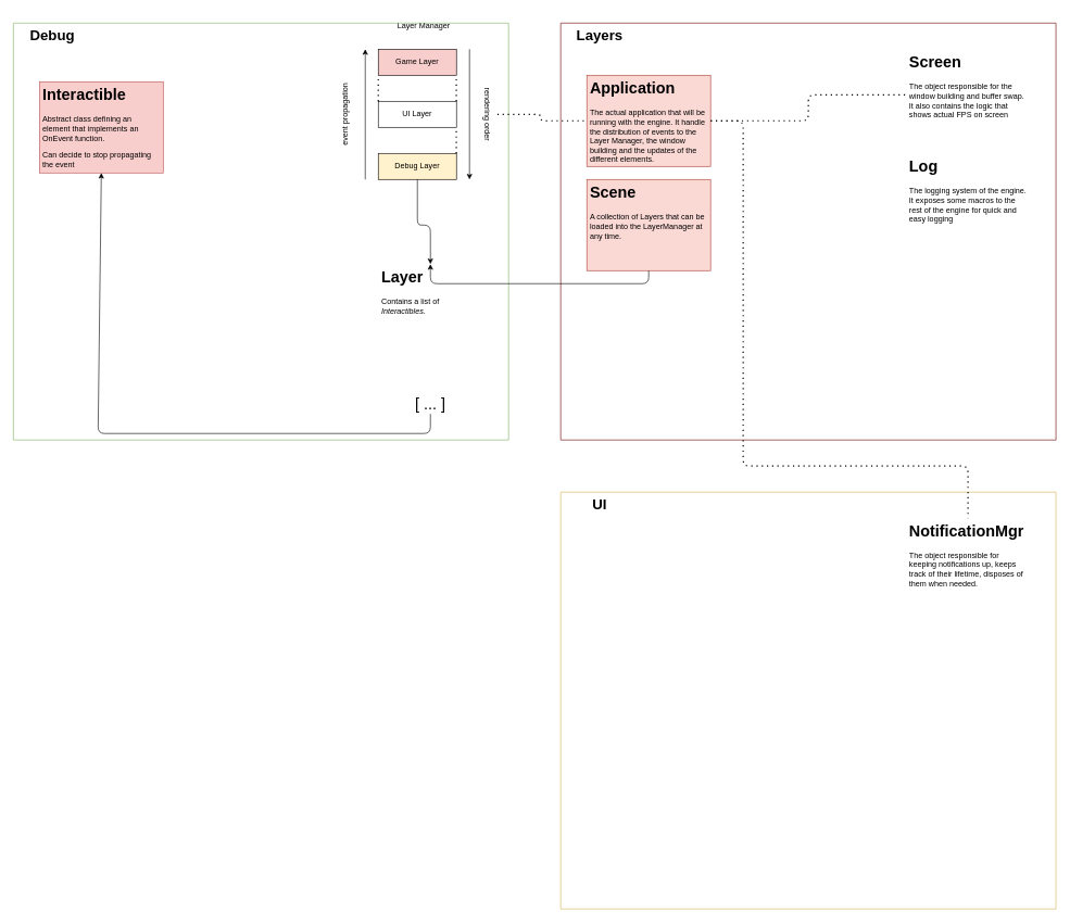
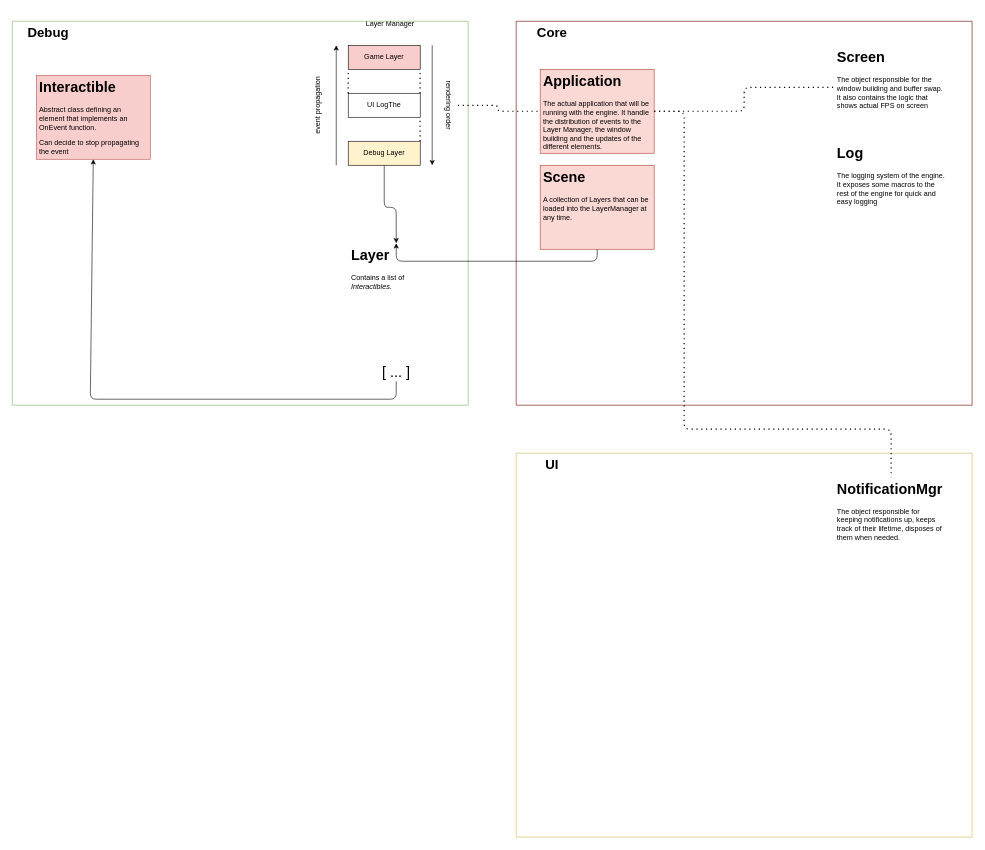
- <mxCell id="24" value="Layers" style="text;html=1;strokeColor=none;fillColor=none;align=center;verticalAlign=middle;whiteSpace=wrap;rounded=0;fontSize=22;fontStyle=1" parent="1" vertex="1"><mxGeometry x="860" y="35" width="120" height="40" as="geometry" /></mxCell>
+ <mxCell id="24" value="Core" style="text;html=1;strokeColor=none;fillColor=none;align=center;verticalAlign=middle;whiteSpace=wrap;rounded=0;fontSize=22;fontStyle=1" parent="1" vertex="1"><mxGeometry x="860" y="35" width="120" height="40" as="geometry" /></mxCell>
- <mxCell id="4" value="UI Layer" style="rounded=0;whiteSpace=wrap;html=1;" parent="1" vertex="1"><mxGeometry x="580" y="155" width="120" height="40" as="geometry" /></mxCell>
+ <mxCell id="4" value="UI LogThe" style="rounded=0;whiteSpace=wrap;html=1;" parent="1" vertex="1"><mxGeometry x="580" y="155" width="120" height="40" as="geometry" /></mxCell>
